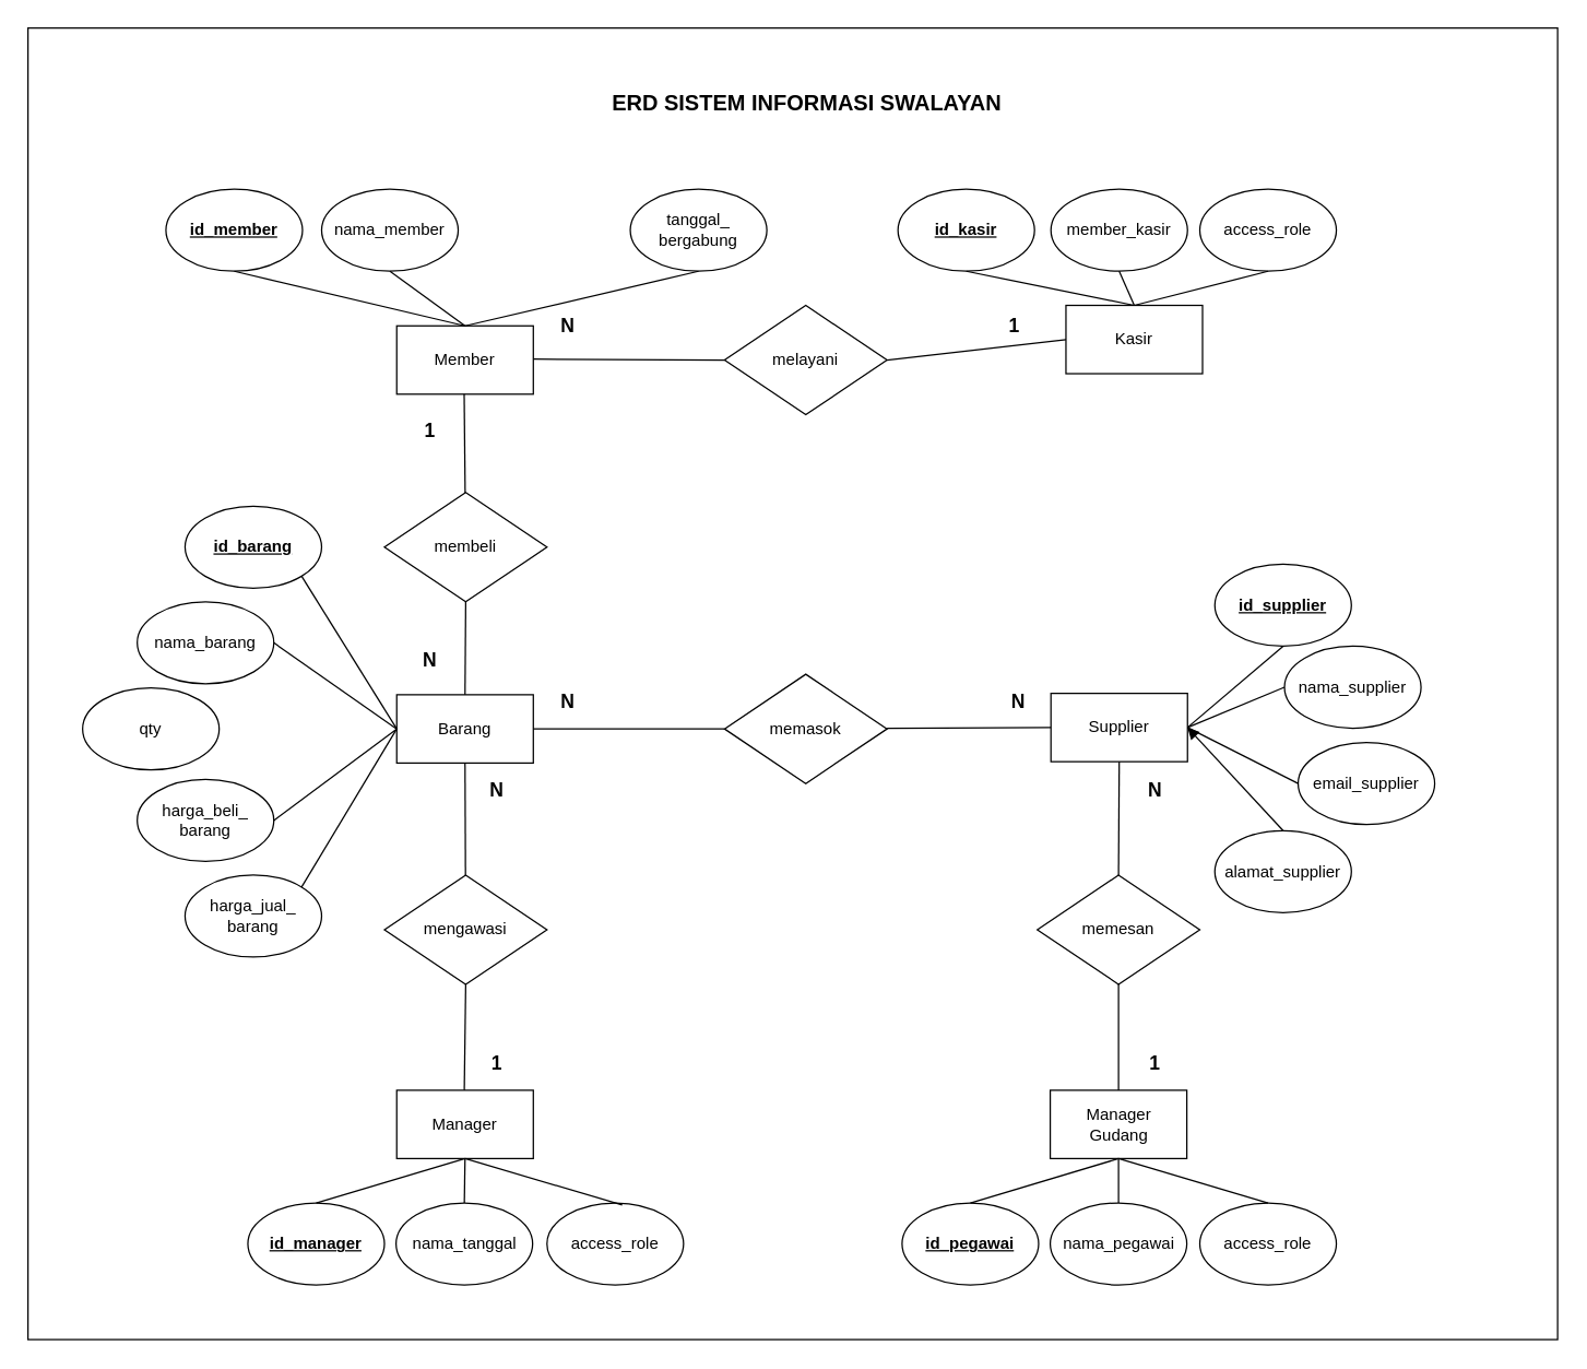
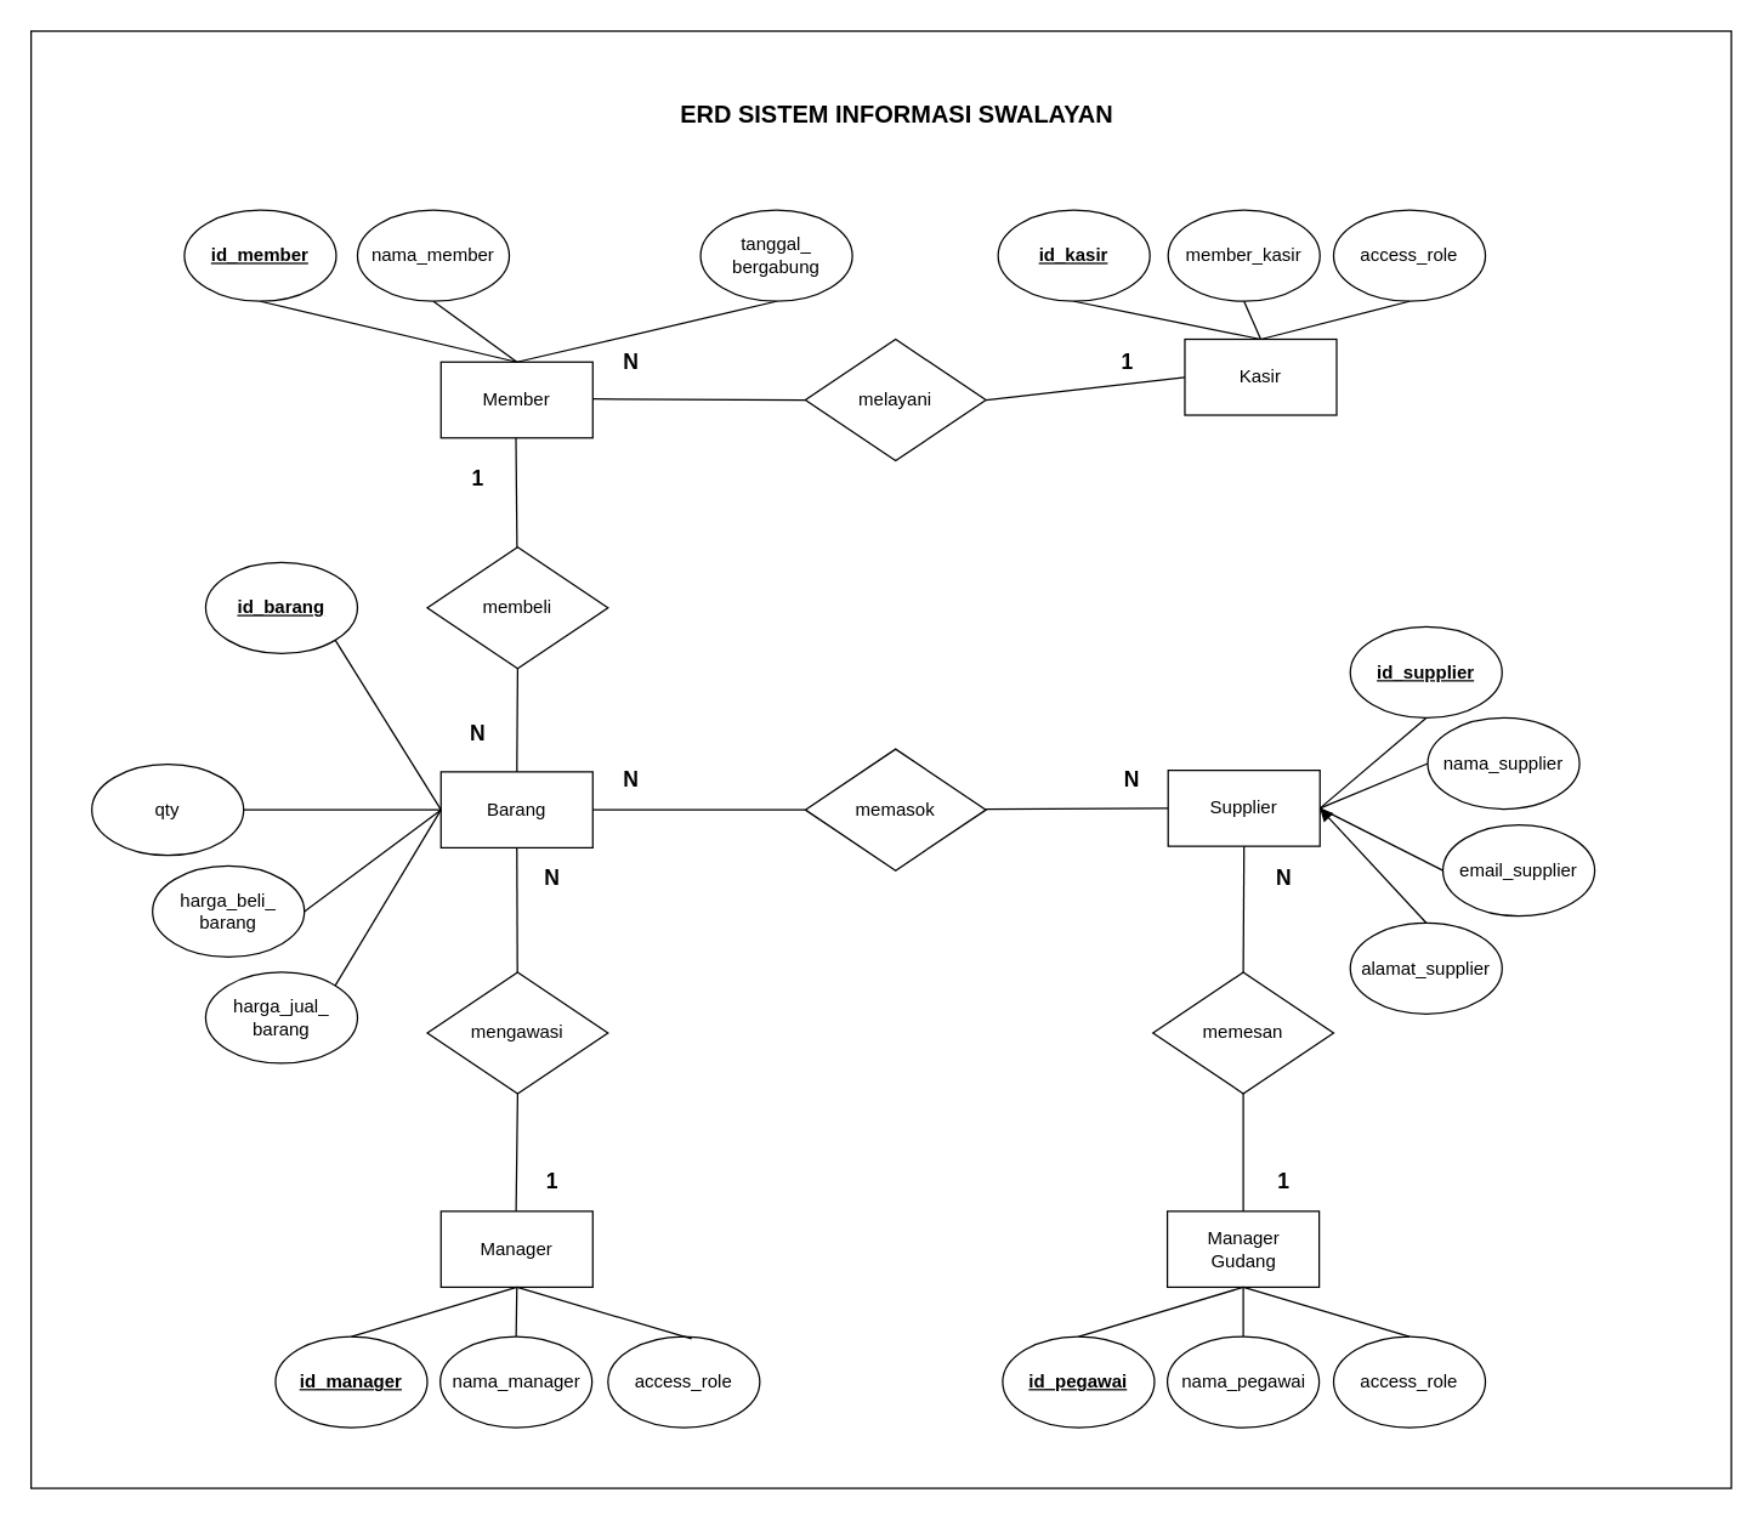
- <mxCell id="6" value="nama_barang" style="ellipse;whiteSpace=wrap;html=1;" vertex="1" parent="1"><mxGeometry x="100" y="440" width="100" height="60" as="geometry" /></mxCell>
- <mxCell id="56" value="" style="endArrow=none;html=1;rounded=0;exitX=1;exitY=0.5;exitDx=0;exitDy=0;entryX=0;entryY=0.5;entryDx=0;entryDy=0;" edge="1" parent="1" source="6" target="4"><mxGeometry width="50" height="50" relative="1" as="geometry"><mxPoint x="470" y="410" as="sourcePoint" /><mxPoint x="520" y="360" as="targetPoint" /></mxGeometry></mxCell>
+ <mxCell id="57" value="" style="endArrow=none;html=1;rounded=0;exitX=1;exitY=0.5;exitDx=0;exitDy=0;entryX=0;entryY=0.5;entryDx=0;entryDy=0;" edge="1" parent="1" source="7" target="4"><mxGeometry width="50" height="50" relative="1" as="geometry"><mxPoint x="210" y="480" as="sourcePoint" /><mxPoint x="300" y="543" as="targetPoint" /></mxGeometry></mxCell>
- <mxCell id="64" value="nama_tanggal" style="ellipse;whiteSpace=wrap;html=1;" vertex="1" parent="1"><mxGeometry x="289.5" y="880" width="100" height="60" as="geometry" /></mxCell>
+ <mxCell id="64" value="nama_manager" style="ellipse;whiteSpace=wrap;html=1;" vertex="1" parent="1"><mxGeometry x="289.5" y="880" width="100" height="60" as="geometry" /></mxCell>
